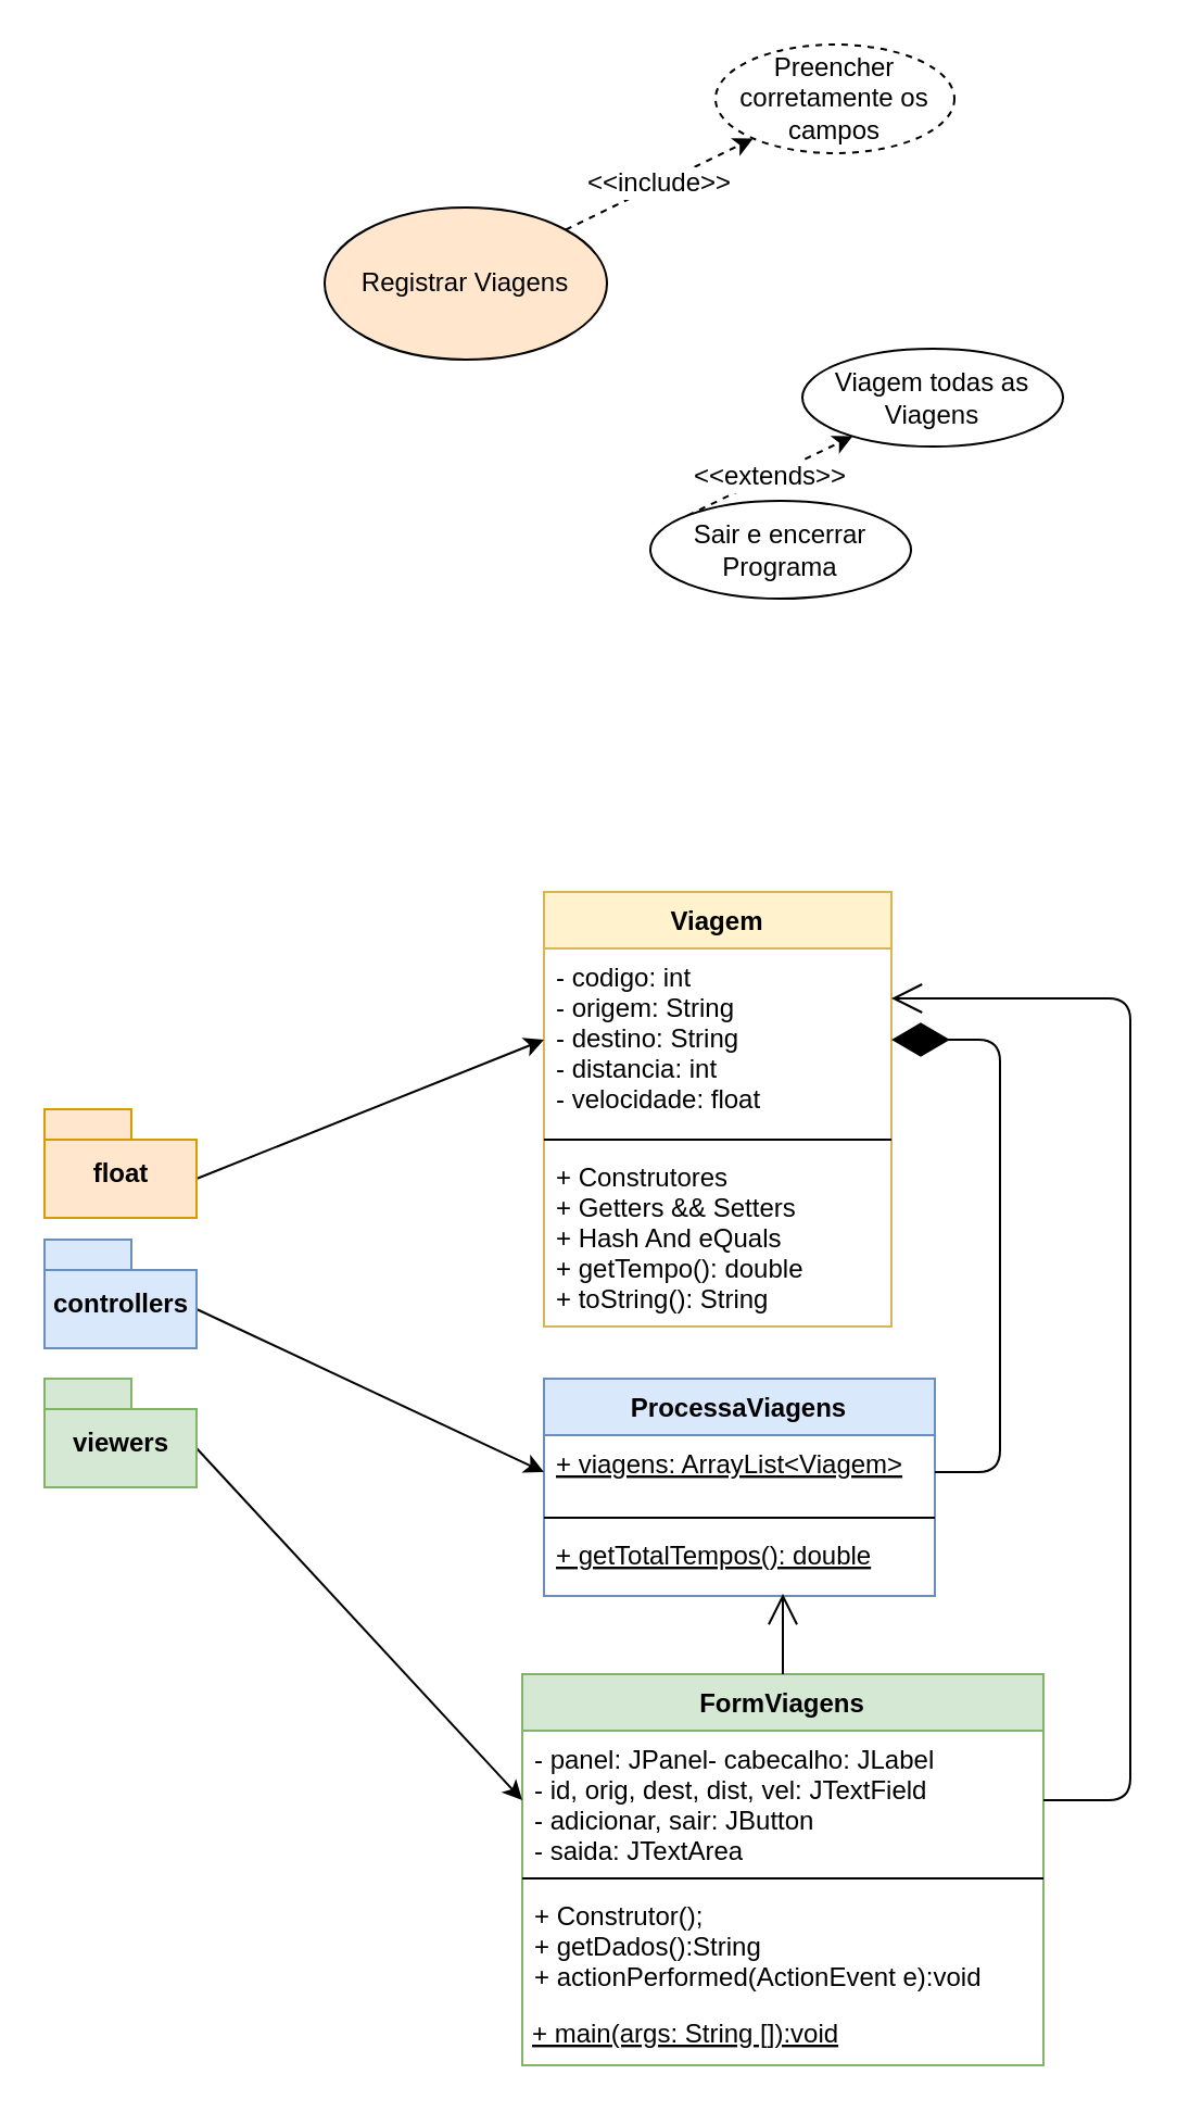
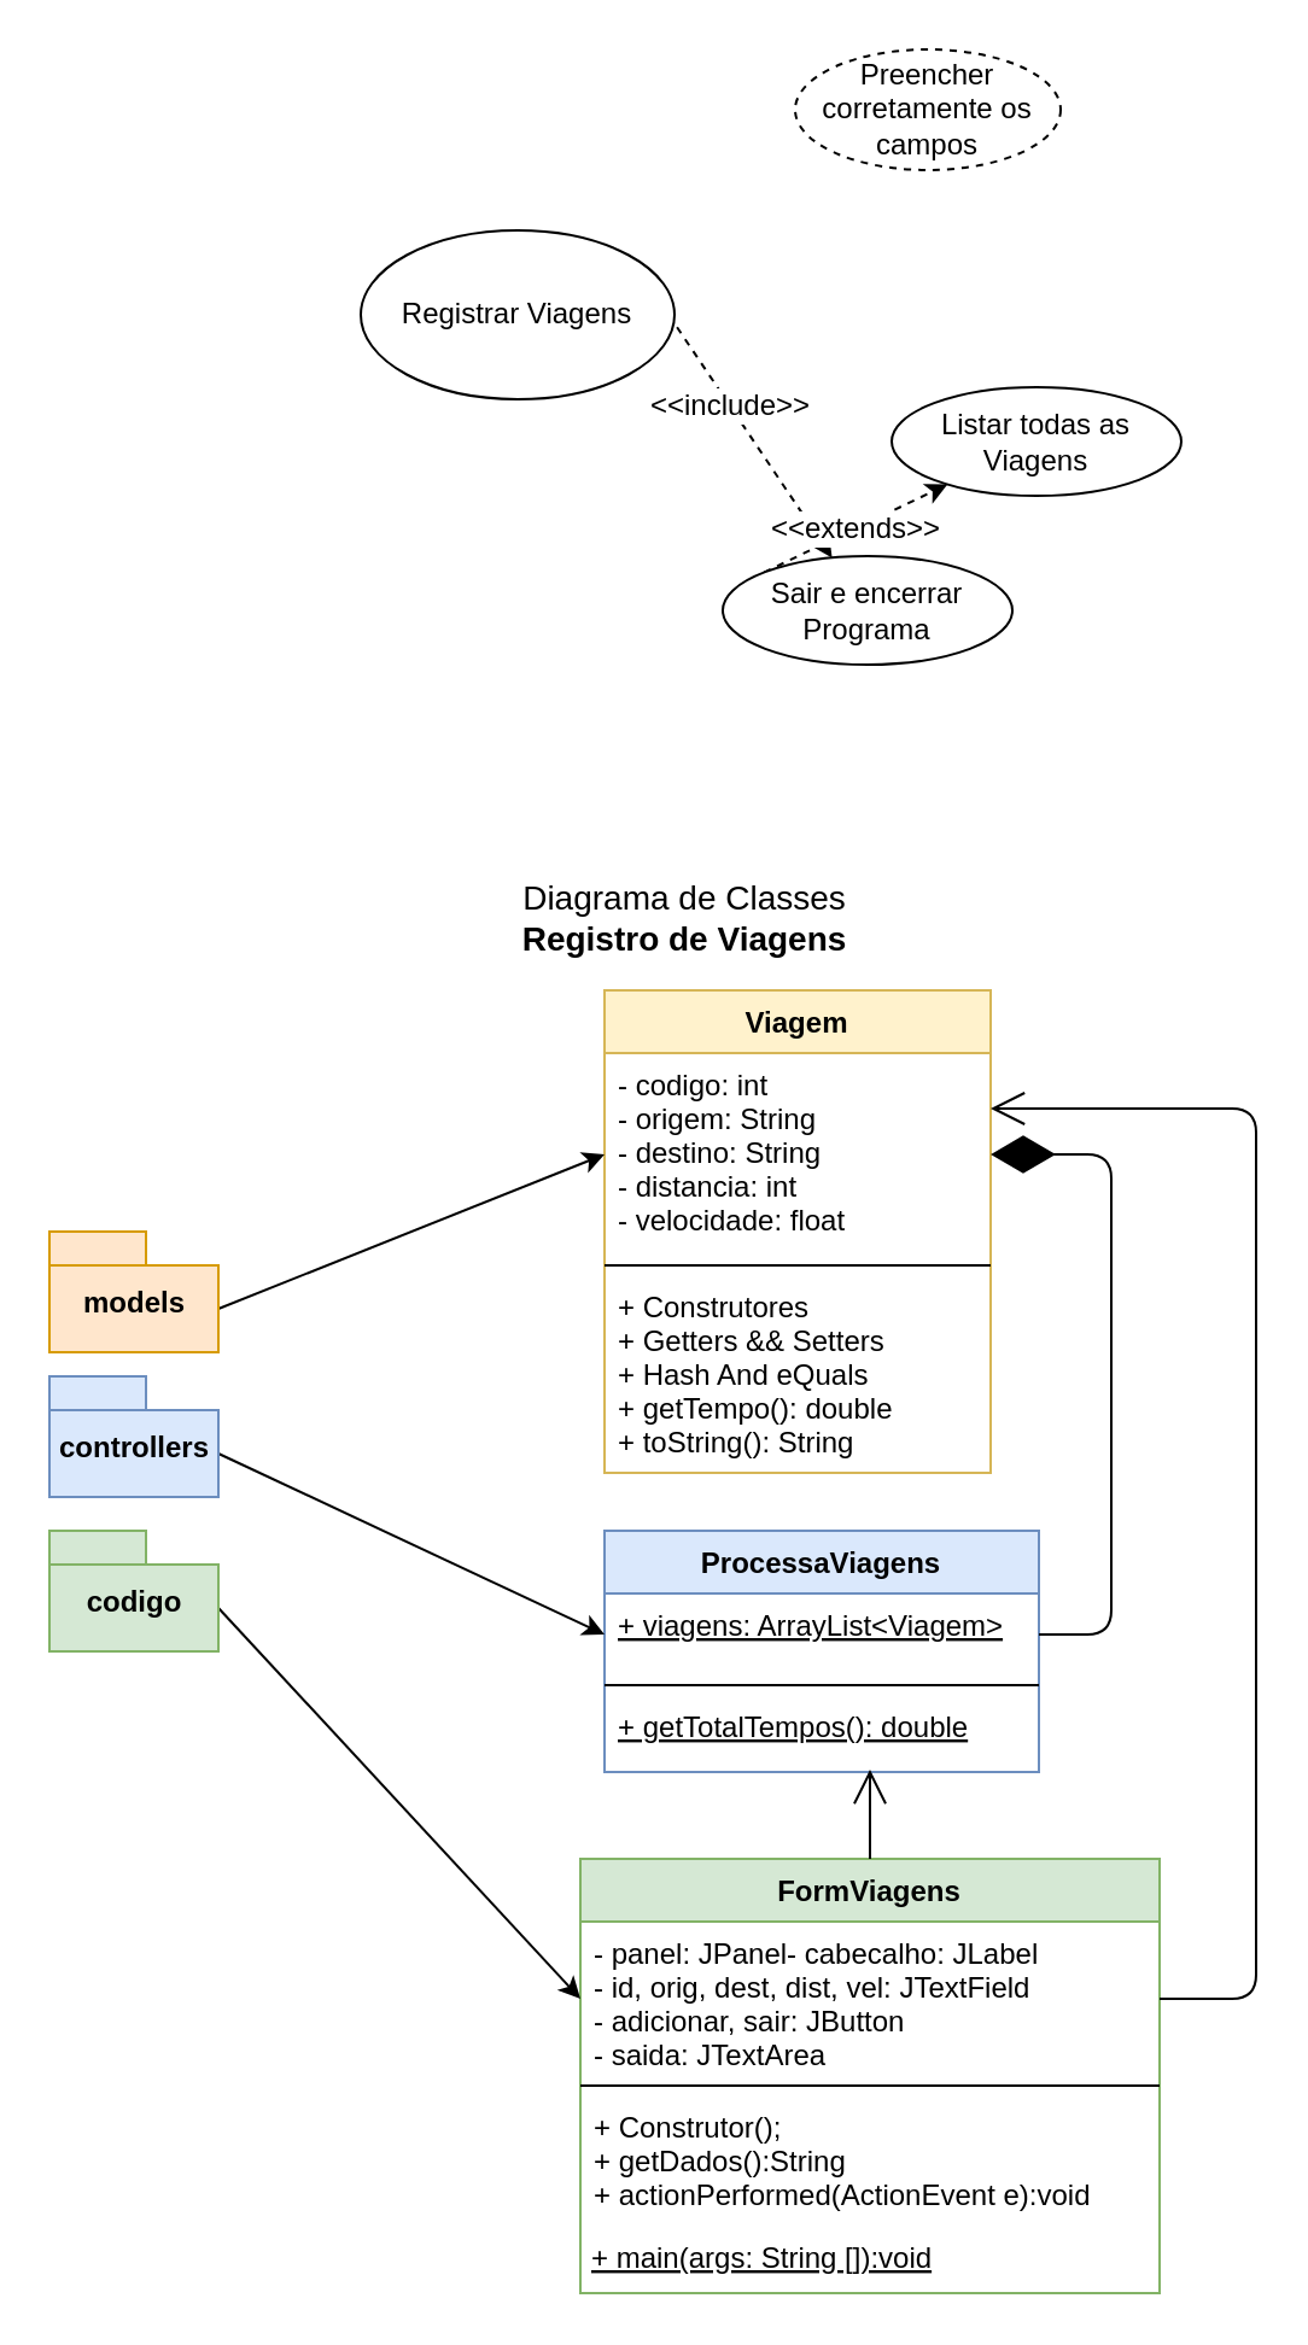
- <mxCell id="25" value="&amp;lt;&amp;lt;include&amp;gt;&amp;gt;" style="edgeStyle=none;rounded=0;orthogonalLoop=1;jettySize=auto;html=1;exitX=1;exitY=0;exitDx=0;exitDy=0;fontSize=12;dashed=1;" edge="1" parent="1" source="26" target="27"><mxGeometry relative="1" as="geometry" /></mxCell>
+ <mxCell id="25" value="&amp;lt;&amp;lt;include&amp;gt;&amp;gt;" style="edgeStyle=none;rounded=0;orthogonalLoop=1;jettySize=auto;html=1;exitX=1;exitY=0;exitDx=0;exitDy=0;fontSize=12;dashed=1;" edge="1" parent="1" source="26" target="30"><mxGeometry relative="1" as="geometry" /></mxCell>
- <mxCell id="26" value="Registrar Viagens" style="ellipse;whiteSpace=wrap;html=1;fontSize=12;align=center;fillColor=#ffe6cc;" vertex="1" parent="1"><mxGeometry x="149" y="95" width="130" height="70" as="geometry" /></mxCell>
+ <mxCell id="26" value="Registrar Viagens" style="ellipse;whiteSpace=wrap;html=1;fontSize=12;align=center;" vertex="1" parent="1"><mxGeometry x="149" y="95" width="130" height="70" as="geometry" /></mxCell>
- <mxCell id="28" value="Viagem todas as Viagens" style="ellipse;whiteSpace=wrap;html=1;fontSize=12;align=center;" vertex="1" parent="1"><mxGeometry x="369" y="160" width="120" height="45" as="geometry" /></mxCell>
+ <mxCell id="28" value="Listar todas as Viagens" style="ellipse;whiteSpace=wrap;html=1;fontSize=12;align=center;" vertex="1" parent="1"><mxGeometry x="369" y="160" width="120" height="45" as="geometry" /></mxCell>
+ <mxCell id="2" value="Diagrama de Classes&lt;br style=&quot;font-size: 14px;&quot;&gt;&lt;b style=&quot;font-size: 14px;&quot;&gt;Registro de Viagens&lt;/b&gt;" style="text;html=1;strokeColor=none;fillColor=none;align=center;verticalAlign=middle;whiteSpace=wrap;rounded=0;fontSize=14;" vertex="1" parent="1"><mxGeometry x="188" y="370" width="191" height="20" as="geometry" /></mxCell>
- <mxCell id="8" value="float" style="shape=folder;fontStyle=1;spacingTop=10;tabWidth=40;tabHeight=14;tabPosition=left;html=1;fillColor=#ffe6cc;strokeColor=#d79b00;" vertex="1" parent="1"><mxGeometry x="20" y="510" width="70" height="50" as="geometry" /></mxCell>
+ <mxCell id="8" value="models" style="shape=folder;fontStyle=1;spacingTop=10;tabWidth=40;tabHeight=14;tabPosition=left;html=1;fillColor=#ffe6cc;strokeColor=#d79b00;" vertex="1" parent="1"><mxGeometry x="20" y="510" width="70" height="50" as="geometry" /></mxCell>
- <mxCell id="22" value="viewers" style="shape=folder;fontStyle=1;spacingTop=10;tabWidth=40;tabHeight=14;tabPosition=left;html=1;fillColor=#d5e8d4;strokeColor=#82b366;" vertex="1" parent="1"><mxGeometry x="20" y="634" width="70" height="50" as="geometry" /></mxCell>
+ <mxCell id="22" value="codigo" style="shape=folder;fontStyle=1;spacingTop=10;tabWidth=40;tabHeight=14;tabPosition=left;html=1;fillColor=#d5e8d4;strokeColor=#82b366;" vertex="1" parent="1"><mxGeometry x="20" y="634" width="70" height="50" as="geometry" /></mxCell>
